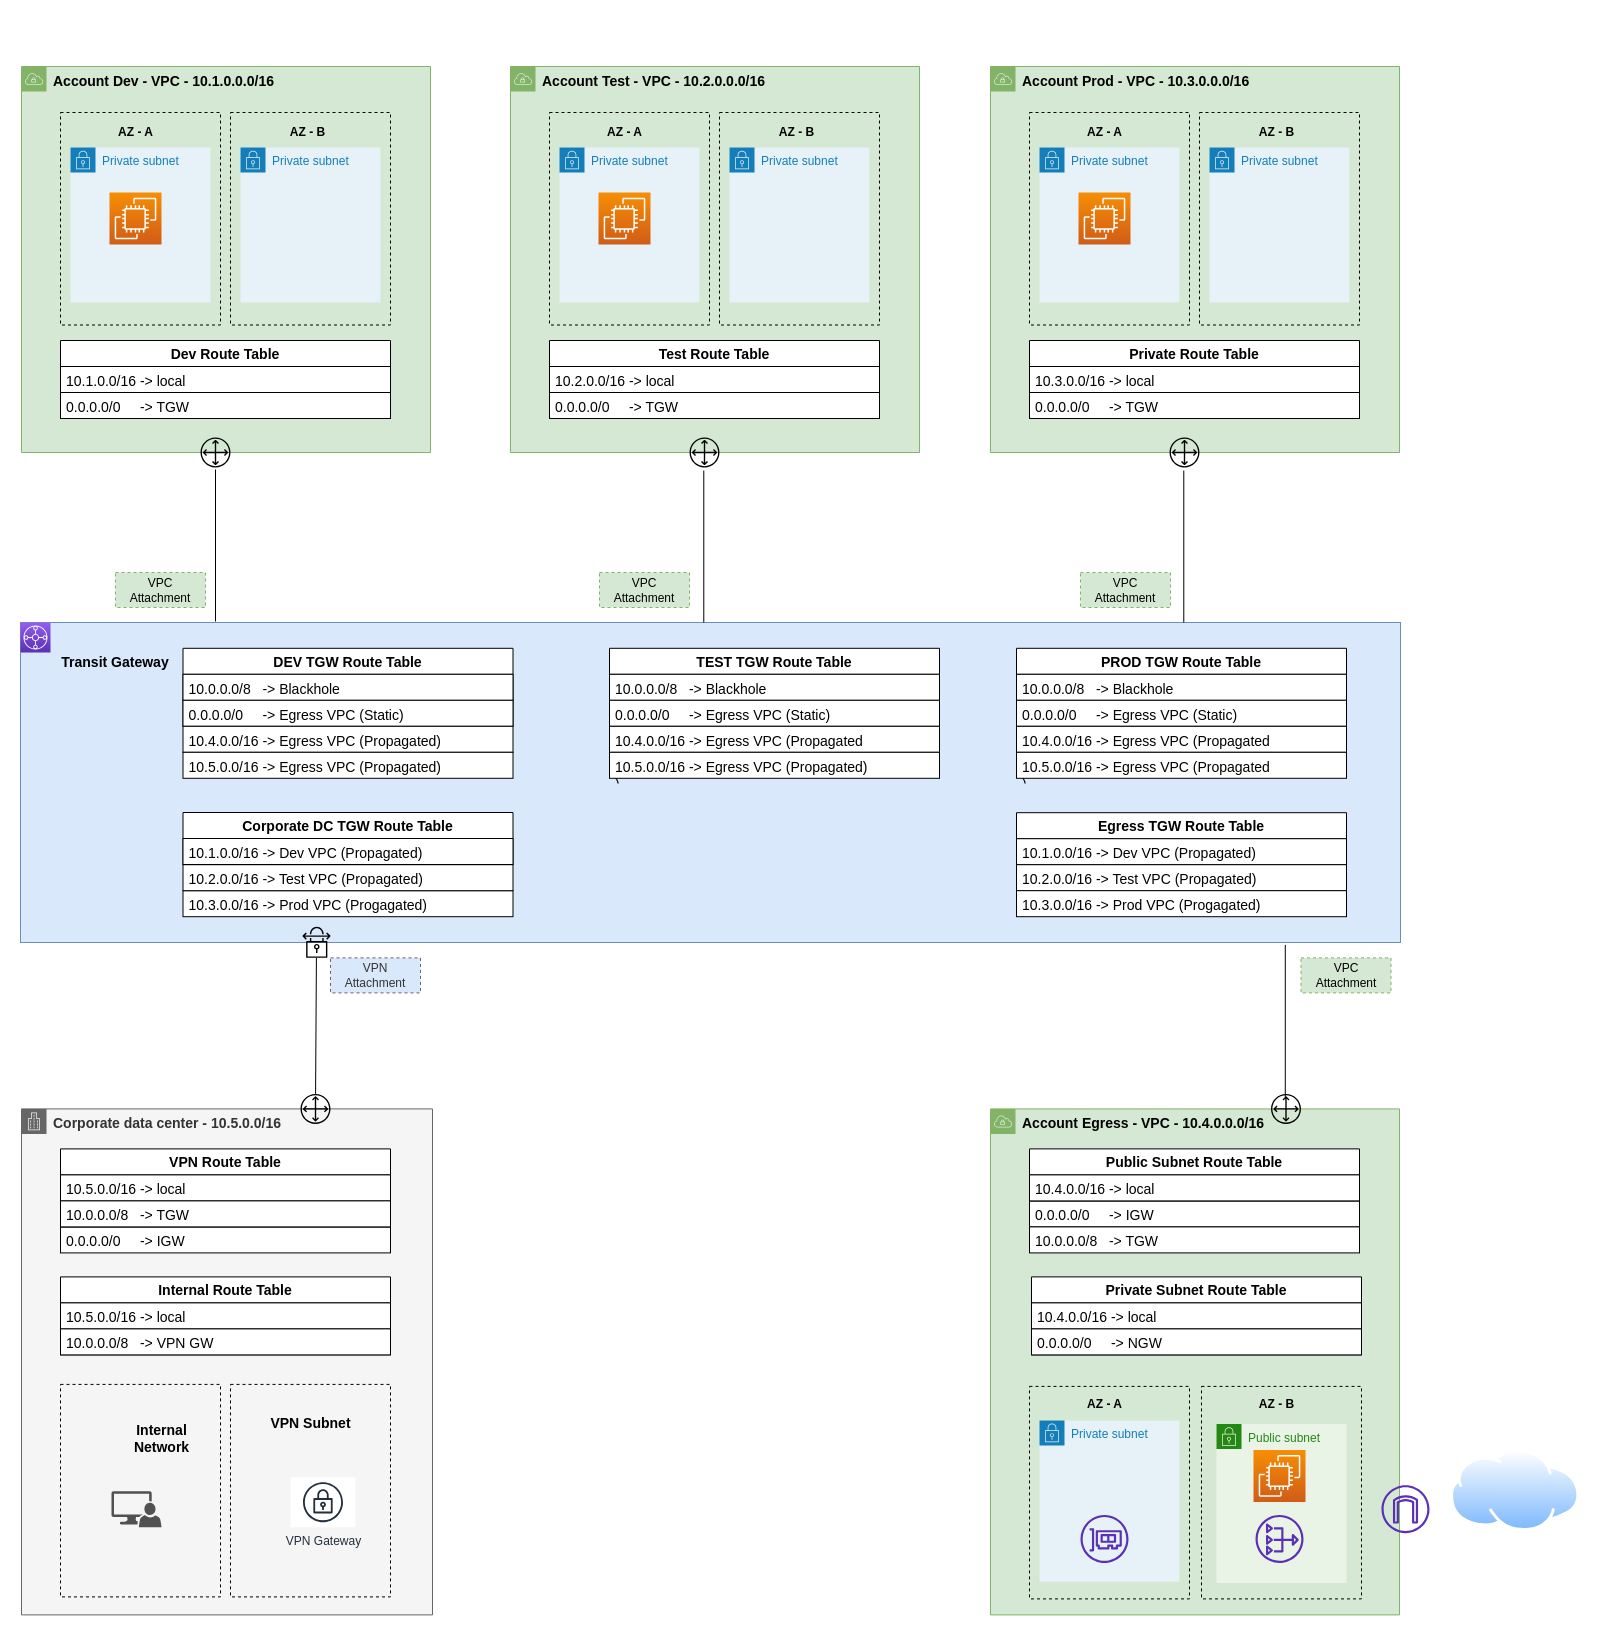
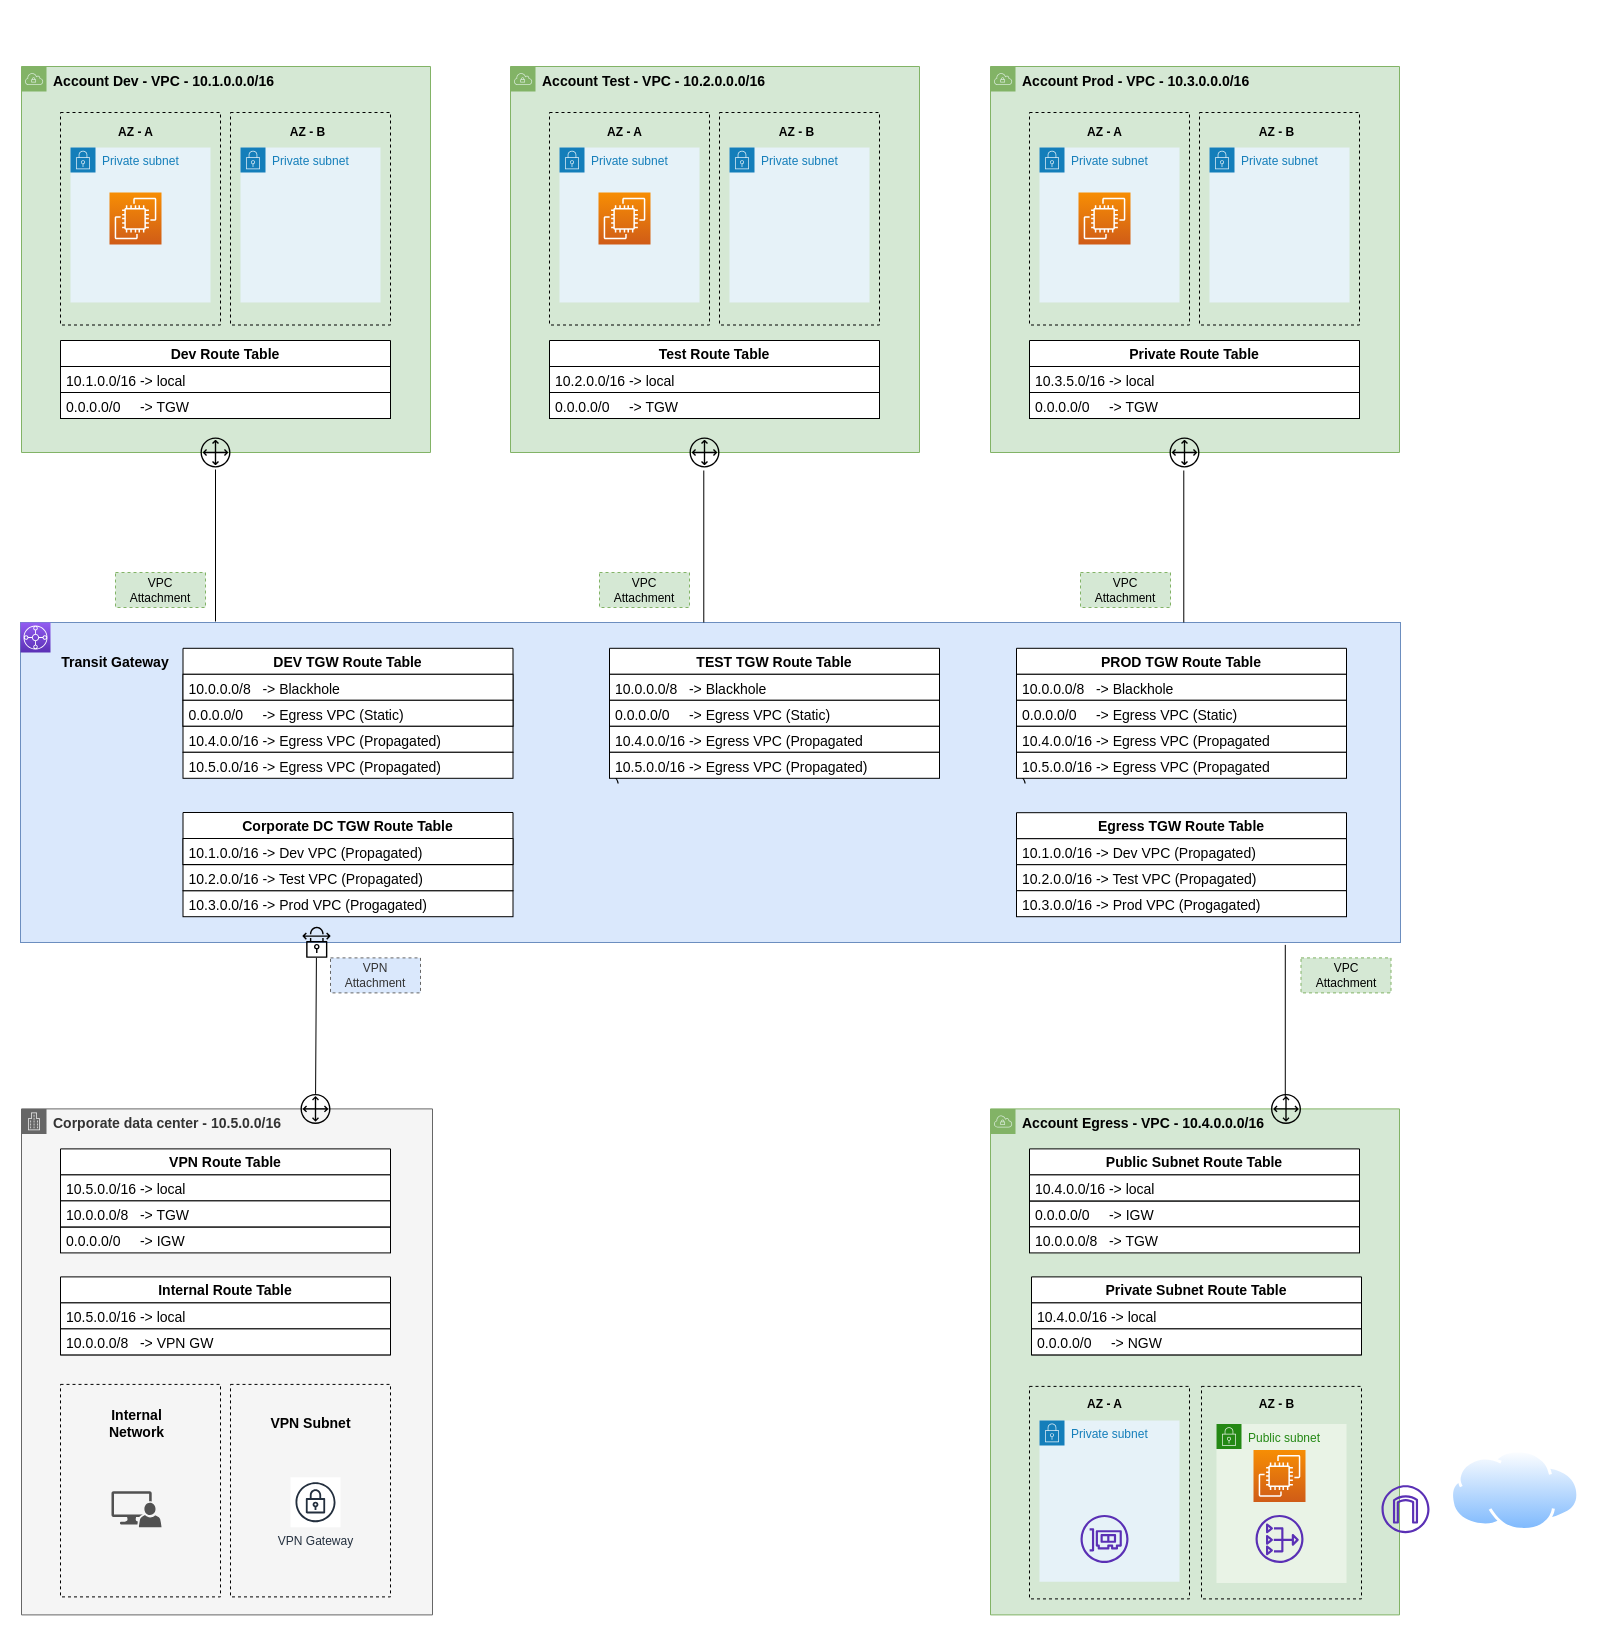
- <mxCell id="51" value="10.3.0.0/16 -&gt; local" style="text;align=left;verticalAlign=top;spacingLeft=4;spacingRight=4;overflow=hidden;rotatable=0;points=[[0,0.5],[1,0.5]];portConstraint=eastwest;fontSize=14;strokeColor=#000000;fillColor=#ffffff;" parent="50" vertex="1"><mxGeometry y="26" width="330" height="26" as="geometry" /></mxCell>
+ <mxCell id="51" value="10.3.5.0/16 -&gt; local" style="text;align=left;verticalAlign=top;spacingLeft=4;spacingRight=4;overflow=hidden;rotatable=0;points=[[0,0.5],[1,0.5]];portConstraint=eastwest;fontSize=14;strokeColor=#000000;fillColor=#ffffff;" parent="50" vertex="1"><mxGeometry y="26" width="330" height="26" as="geometry" /></mxCell>
- <mxCell id="99" value="&lt;b style=&quot;font-size: 14px;&quot;&gt;&lt;font color=&quot;#000000&quot; style=&quot;font-size: 14px;&quot;&gt;Internal Network&lt;/font&gt;&lt;/b&gt;" style="rounded=0;whiteSpace=wrap;html=1;fontColor=#3333FF;fillColor=none;strokeColor=none;fontSize=14;" parent="1" vertex="1"><mxGeometry x="113.5" y="1419.03" width="95" height="37.97" as="geometry" /></mxCell>
+ <mxCell id="99" value="&lt;b style=&quot;font-size: 14px;&quot;&gt;&lt;font color=&quot;#000000&quot; style=&quot;font-size: 14px;&quot;&gt;Internal Network&lt;/font&gt;&lt;/b&gt;" style="rounded=0;whiteSpace=wrap;html=1;fontColor=#3333FF;fillColor=none;strokeColor=none;fontSize=14;" parent="1" vertex="1"><mxGeometry x="88.5" y="1404.03" width="95" height="37.97" as="geometry" /></mxCell>
- <mxCell id="97" value="VPN Gateway" style="outlineConnect=0;fontColor=#232F3E;gradientColor=none;strokeColor=#232F3E;fillColor=#ffffff;dashed=0;verticalLabelPosition=bottom;verticalAlign=top;align=center;html=1;fontSize=12;fontStyle=0;aspect=fixed;shape=mxgraph.aws4.resourceIcon;resIcon=mxgraph.aws4.vpn_gateway;" parent="1" vertex="1"><mxGeometry x="290" y="1476.65" width="65" height="50" as="geometry" /></mxCell>
+ <mxCell id="97" value="VPN Gateway" style="outlineConnect=0;fontColor=#232F3E;gradientColor=none;strokeColor=#232F3E;fillColor=#ffffff;dashed=0;verticalLabelPosition=bottom;verticalAlign=top;align=center;html=1;fontSize=12;fontStyle=0;aspect=fixed;shape=mxgraph.aws4.resourceIcon;resIcon=mxgraph.aws4.vpn_gateway;" parent="1" vertex="1"><mxGeometry x="290" y="1476.65" width="50" height="50" as="geometry" /></mxCell>
